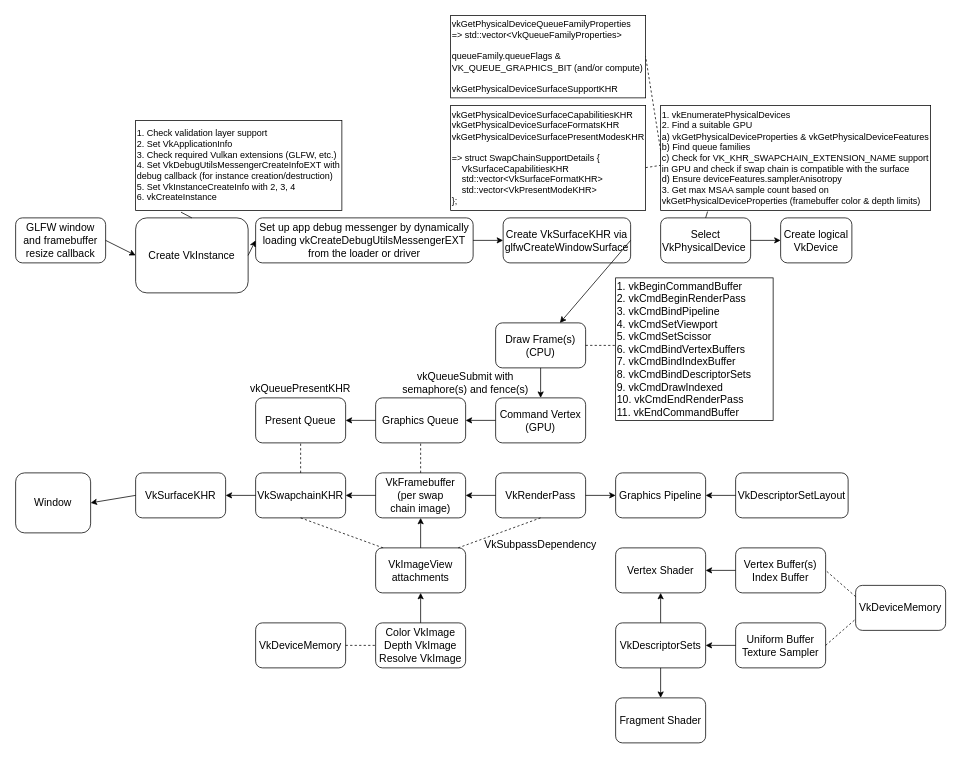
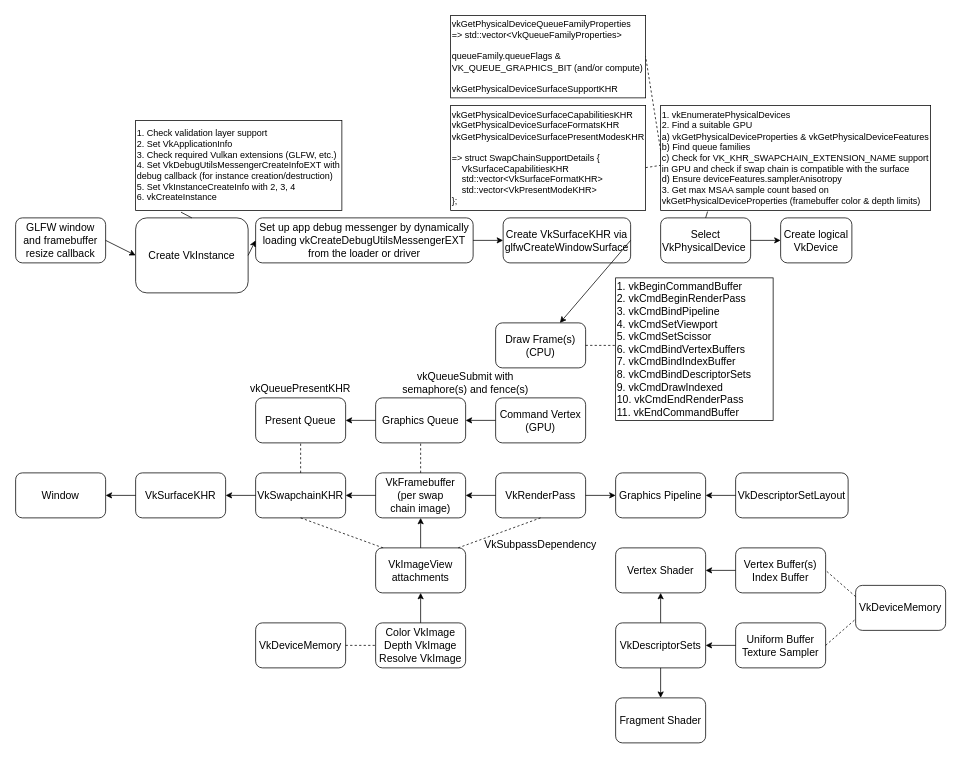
- <mxCell id="52" value="" style="endArrow=classic;html=1;rounded=0;entryX=0.5;entryY=0;entryDx=0;entryDy=0;exitX=0.5;exitY=1;exitDx=0;exitDy=0;" edge="1" parent="1" source="40" target="38"><mxGeometry width="50" height="50" relative="1" as="geometry"><mxPoint x="770" y="680" as="sourcePoint" /><mxPoint x="820" y="630" as="targetPoint" /></mxGeometry></mxCell>
- <mxCell id="23" value="&lt;div&gt;&lt;span style=&quot;font-size: 14px;&quot;&gt;Window&lt;/span&gt;&lt;/div&gt;" style="rounded=1;whiteSpace=wrap;html=1;" vertex="1" parent="1"><mxGeometry x="20" y="630" width="100" height="80" as="geometry" /></mxCell>
+ <mxCell id="23" value="&lt;div&gt;&lt;span style=&quot;font-size: 14px;&quot;&gt;Window&lt;/span&gt;&lt;/div&gt;" style="rounded=1;whiteSpace=wrap;html=1;" vertex="1" parent="1"><mxGeometry x="20" y="630" width="120" height="60" as="geometry" /></mxCell>
